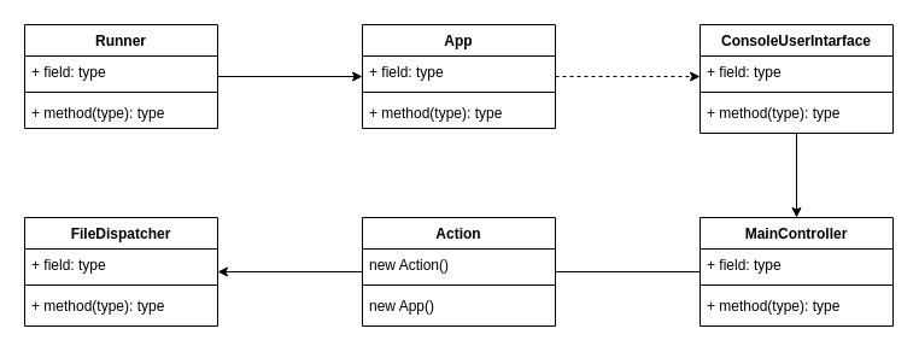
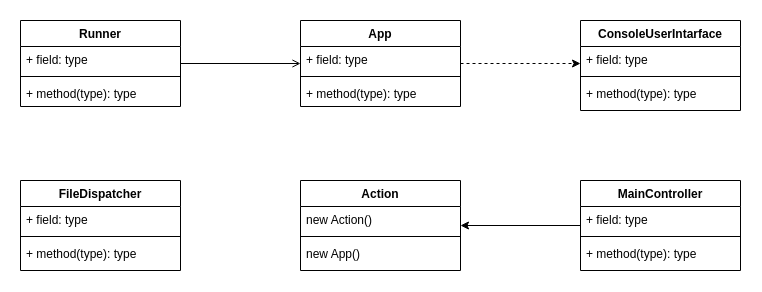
- <mxCell id="2" value="" style="edgeStyle=orthogonalEdgeStyle;rounded=0;orthogonalLoop=1;jettySize=auto;html=1;" parent="1" source="3" target="8" edge="1"><mxGeometry relative="1" as="geometry" /></mxCell>
+ <mxCell id="2" value="" style="edgeStyle=orthogonalEdgeStyle;rounded=0;orthogonalLoop=1;jettySize=auto;html=1;endArrow=open;" parent="1" source="3" target="8" edge="1"><mxGeometry relative="1" as="geometry" /></mxCell>
- <mxCell id="12" value="" style="edgeStyle=orthogonalEdgeStyle;rounded=0;orthogonalLoop=1;jettySize=auto;html=1;" edge="1" parent="1" source="13" target="18"><mxGeometry relative="1" as="geometry" /></mxCell>
- <mxCell id="22" value="" style="edgeStyle=orthogonalEdgeStyle;rounded=0;orthogonalLoop=1;jettySize=auto;html=1;" edge="1" parent="1" source="23" target="27"><mxGeometry relative="1" as="geometry" /></mxCell>
- <mxCell id="17" value="" style="edgeStyle=orthogonalEdgeStyle;rounded=0;orthogonalLoop=1;jettySize=auto;html=1;endArrow=none;" edge="1" parent="1" source="18" target="23"><mxGeometry relative="1" as="geometry" /></mxCell>
+ <mxCell id="17" value="" style="edgeStyle=orthogonalEdgeStyle;rounded=0;orthogonalLoop=1;jettySize=auto;html=1;" edge="1" parent="1" source="18" target="23"><mxGeometry relative="1" as="geometry" /></mxCell>
